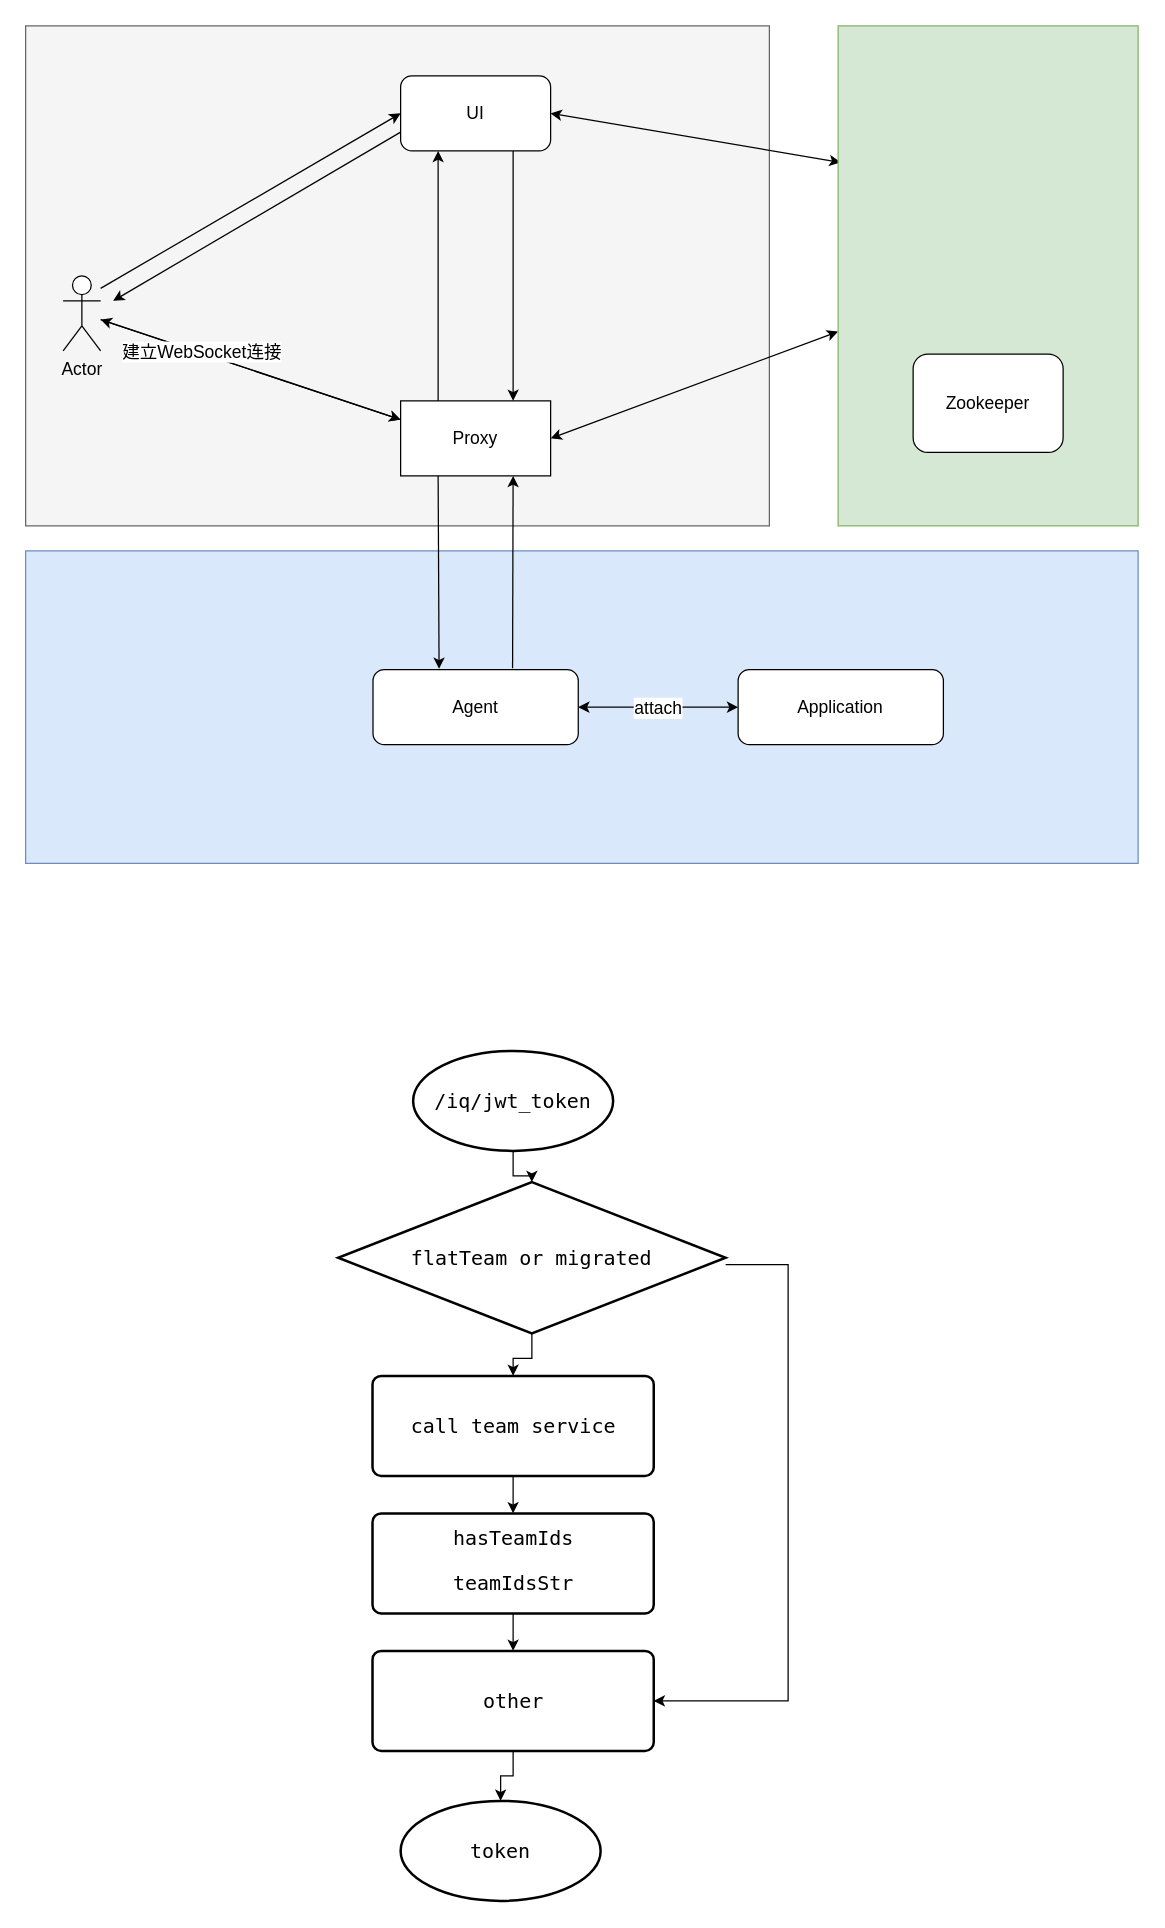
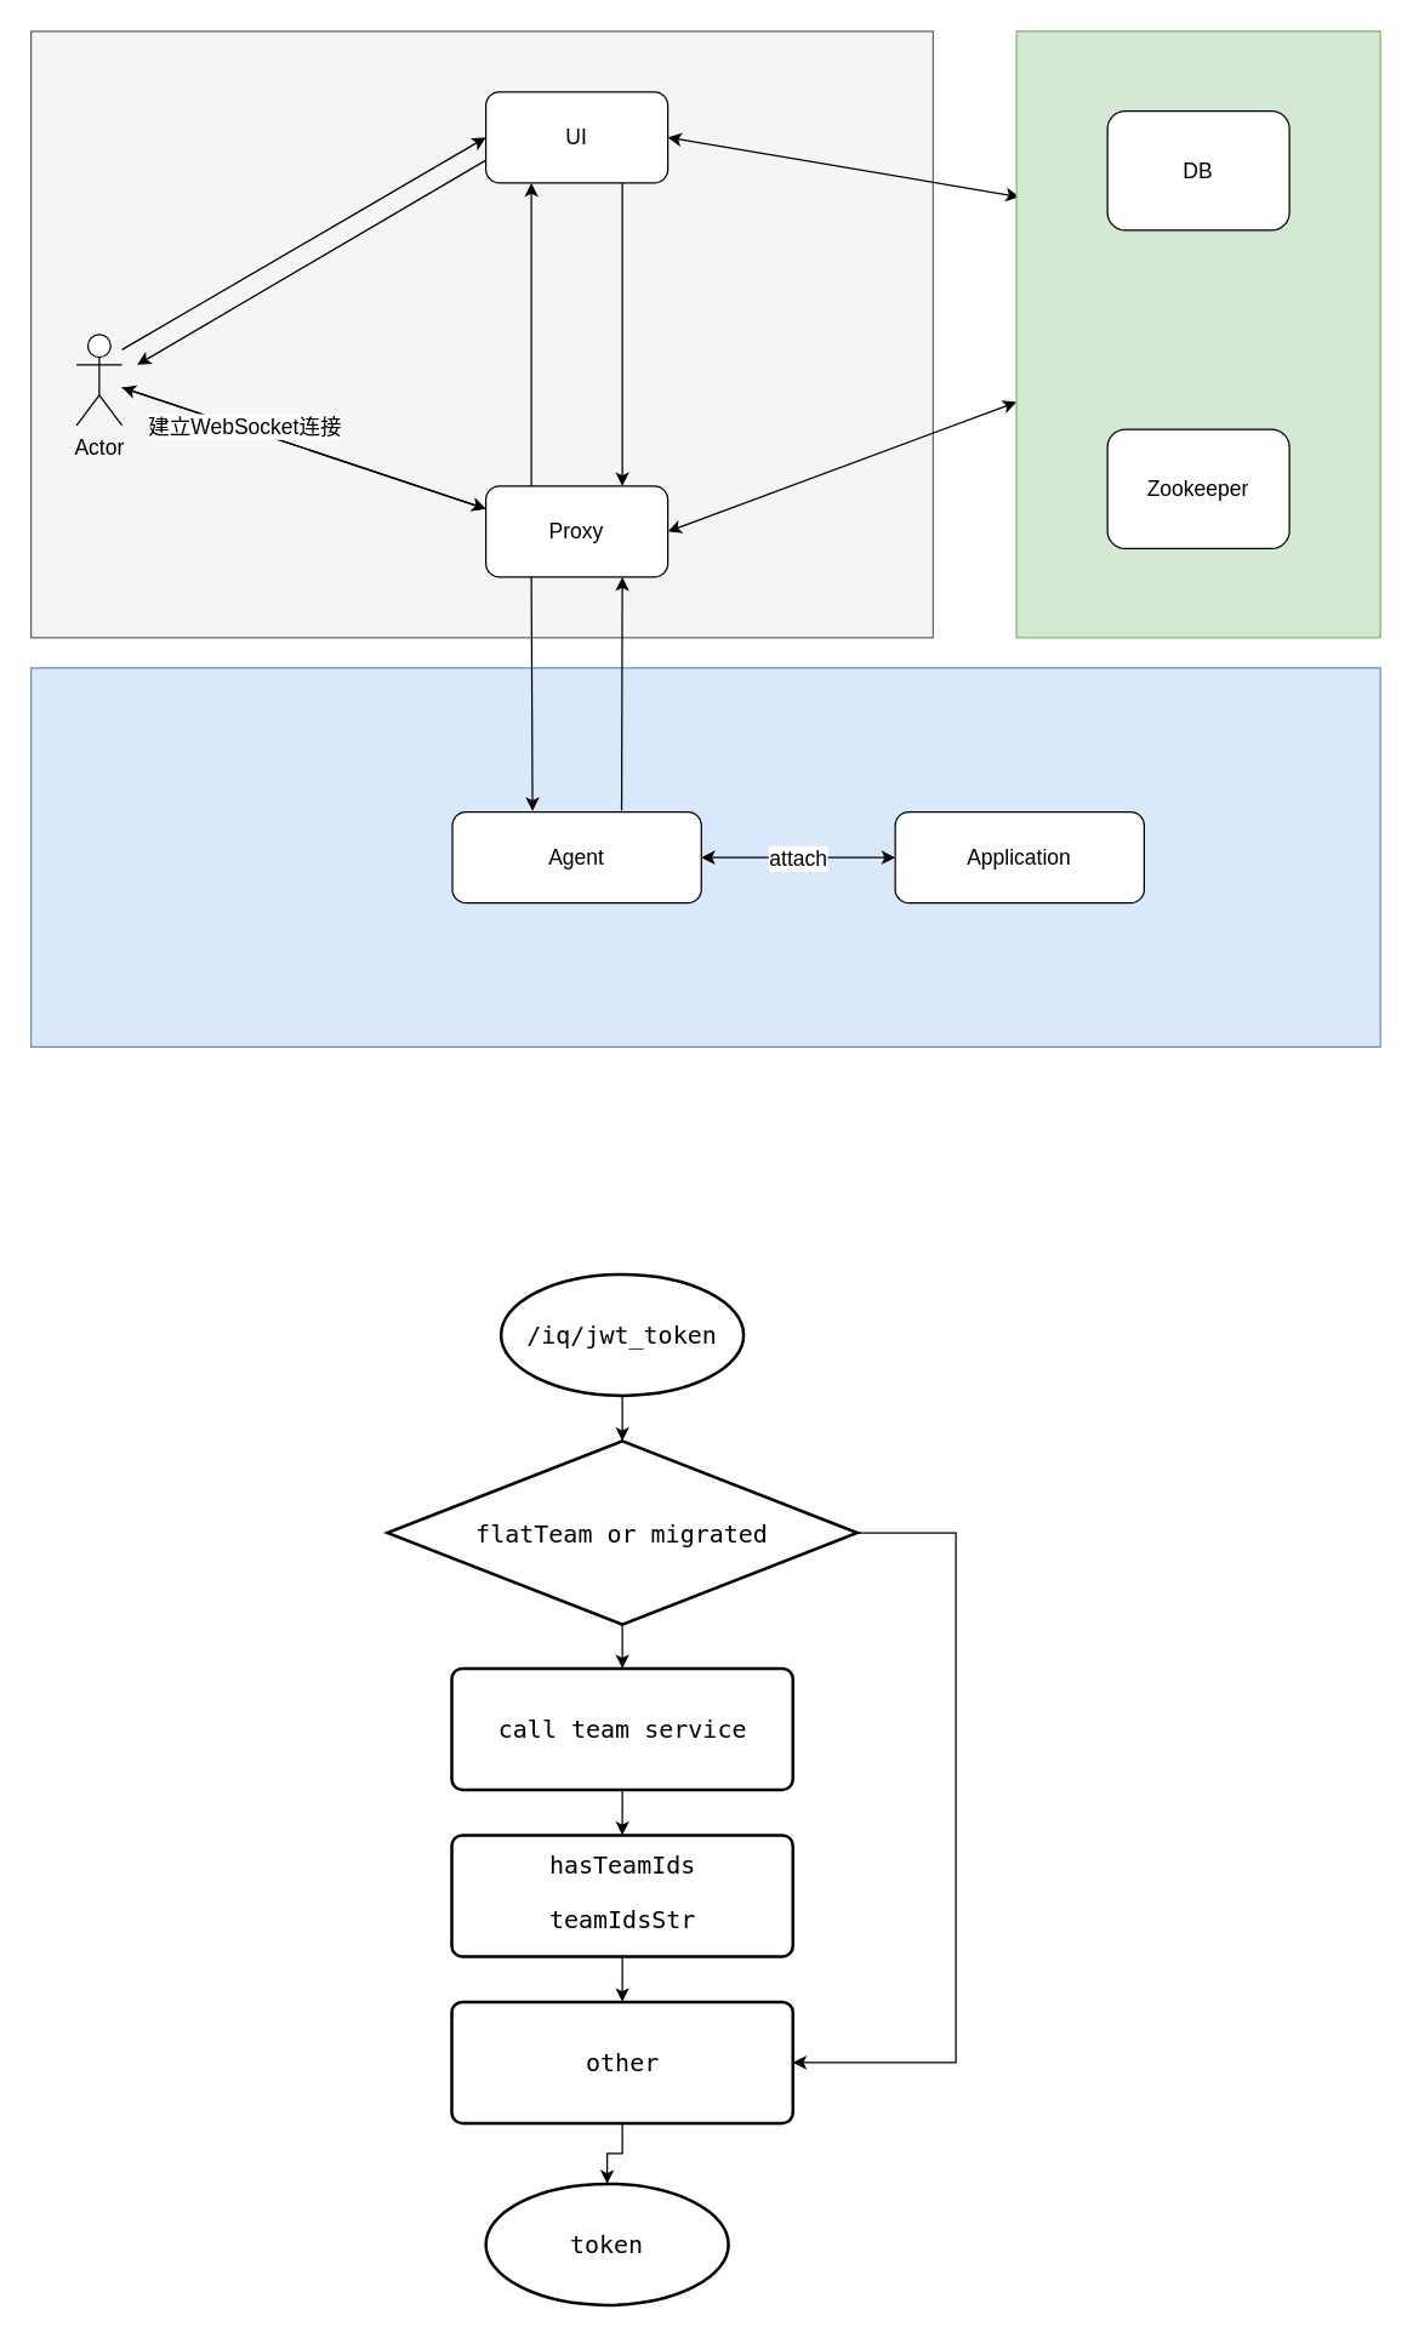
+ <mxCell id="16" value="DB" style="rounded=1;whiteSpace=wrap;html=1;fontSize=14;" parent="1" vertex="1"><mxGeometry x="730" y="72.5" width="120" height="78.75" as="geometry" /></mxCell>
- <mxCell id="8" value="Proxy" style="whiteSpace=wrap;html=1;fontSize=14;rounded=0;" parent="1" vertex="1"><mxGeometry x="320" y="320" width="120" height="60" as="geometry" /></mxCell>
+ <mxCell id="8" value="Proxy" style="rounded=1;whiteSpace=wrap;html=1;fontSize=14;" parent="1" vertex="1"><mxGeometry x="320" y="320" width="120" height="60" as="geometry" /></mxCell>
- <mxCell id="30" value="&lt;pre style=&quot;font-family: &amp;quot;JetBrains Mono&amp;quot;, monospace;&quot;&gt;&lt;font style=&quot;font-size: 16px;&quot;&gt;flatTeam or migrated&lt;/font&gt;&lt;/pre&gt;" style="strokeWidth=2;html=1;shape=mxgraph.flowchart.decision;whiteSpace=wrap;labelBackgroundColor=none;fontColor=#000000;" vertex="1" parent="1"><mxGeometry x="270" y="945" width="310" height="121" as="geometry" /></mxCell>
+ <mxCell id="30" value="&lt;pre style=&quot;font-family: &amp;quot;JetBrains Mono&amp;quot;, monospace;&quot;&gt;&lt;font style=&quot;font-size: 16px;&quot;&gt;flatTeam or migrated&lt;/font&gt;&lt;/pre&gt;" style="strokeWidth=2;html=1;shape=mxgraph.flowchart.decision;whiteSpace=wrap;labelBackgroundColor=none;fontColor=#000000;" vertex="1" parent="1"><mxGeometry x="255" y="950" width="310" height="121" as="geometry" /></mxCell>
